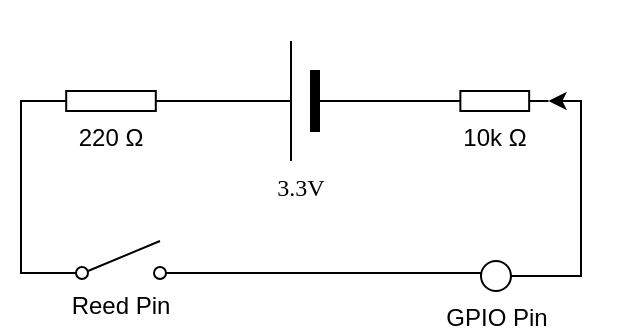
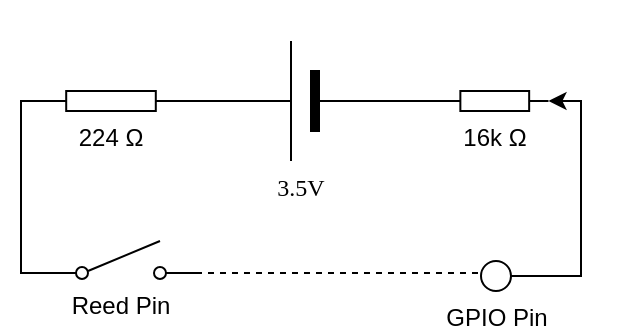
- <mxCell id="3" value="220 Ω" style="pointerEvents=1;verticalLabelPosition=bottom;shadow=0;dashed=0;align=center;html=1;verticalAlign=top;shape=mxgraph.electrical.resistors.resistor_1;" vertex="1" parent="1"><mxGeometry x="20" y="45" width="70" height="10" as="geometry" /></mxCell>
+ <mxCell id="3" value="224 Ω" style="pointerEvents=1;verticalLabelPosition=bottom;shadow=0;dashed=0;align=center;html=1;verticalAlign=top;shape=mxgraph.electrical.resistors.resistor_1;" vertex="1" parent="1"><mxGeometry x="20" y="45" width="70" height="10" as="geometry" /></mxCell>
- <mxCell id="4" value="10k Ω" style="pointerEvents=1;verticalLabelPosition=bottom;shadow=0;dashed=0;align=center;html=1;verticalAlign=top;shape=mxgraph.electrical.resistors.resistor_1;" vertex="1" parent="1"><mxGeometry x="220" y="45" width="53.75" height="10" as="geometry" /></mxCell>
+ <mxCell id="4" value="16k Ω" style="pointerEvents=1;verticalLabelPosition=bottom;shadow=0;dashed=0;align=center;html=1;verticalAlign=top;shape=mxgraph.electrical.resistors.resistor_1;" vertex="1" parent="1"><mxGeometry x="220" y="45" width="53.75" height="10" as="geometry" /></mxCell>
- <mxCell id="2" value="3.3V" style="verticalLabelPosition=bottom;shadow=0;dashed=0;align=center;fillColor=#000000;html=1;verticalAlign=top;strokeWidth=1;shape=mxgraph.electrical.miscellaneous.monocell_battery;rounded=1;comic=0;labelBackgroundColor=none;fontFamily=Verdana;fontSize=12;flipH=1;" parent="1" vertex="1"><mxGeometry x="100" y="20" width="100" height="60" as="geometry" /></mxCell>
+ <mxCell id="2" value="3.5V" style="verticalLabelPosition=bottom;shadow=0;dashed=0;align=center;fillColor=#000000;html=1;verticalAlign=top;strokeWidth=1;shape=mxgraph.electrical.miscellaneous.monocell_battery;rounded=1;comic=0;labelBackgroundColor=none;fontFamily=Verdana;fontSize=12;flipH=1;" parent="1" vertex="1"><mxGeometry x="100" y="20" width="100" height="60" as="geometry" /></mxCell>
- <mxCell id="10" value="" style="endArrow=none;html=1;exitX=1;exitY=0.84;exitDx=0;exitDy=0;exitPerimeter=0;entryX=0;entryY=0.5;entryDx=0;entryDy=0;edgeStyle=orthogonalEdgeStyle;rounded=0;" edge="1" parent="1" source="7" target="11"><mxGeometry width="50" height="50" relative="1" as="geometry"><mxPoint x="97.5" y="145.96" as="sourcePoint" /><mxPoint x="220" y="180" as="targetPoint" /><Array as="points"><mxPoint x="240" y="136" /></Array></mxGeometry></mxCell>
+ <mxCell id="10" value="" style="endArrow=none;html=1;exitX=1;exitY=0.84;exitDx=0;exitDy=0;exitPerimeter=0;entryX=0;entryY=0.5;entryDx=0;entryDy=0;edgeStyle=orthogonalEdgeStyle;rounded=0;dashed=1;" edge="1" parent="1" source="7" target="11"><mxGeometry width="50" height="50" relative="1" as="geometry"><mxPoint x="97.5" y="145.96" as="sourcePoint" /><mxPoint x="220" y="180" as="targetPoint" /><Array as="points"><mxPoint x="240" y="136" /></Array></mxGeometry></mxCell>
